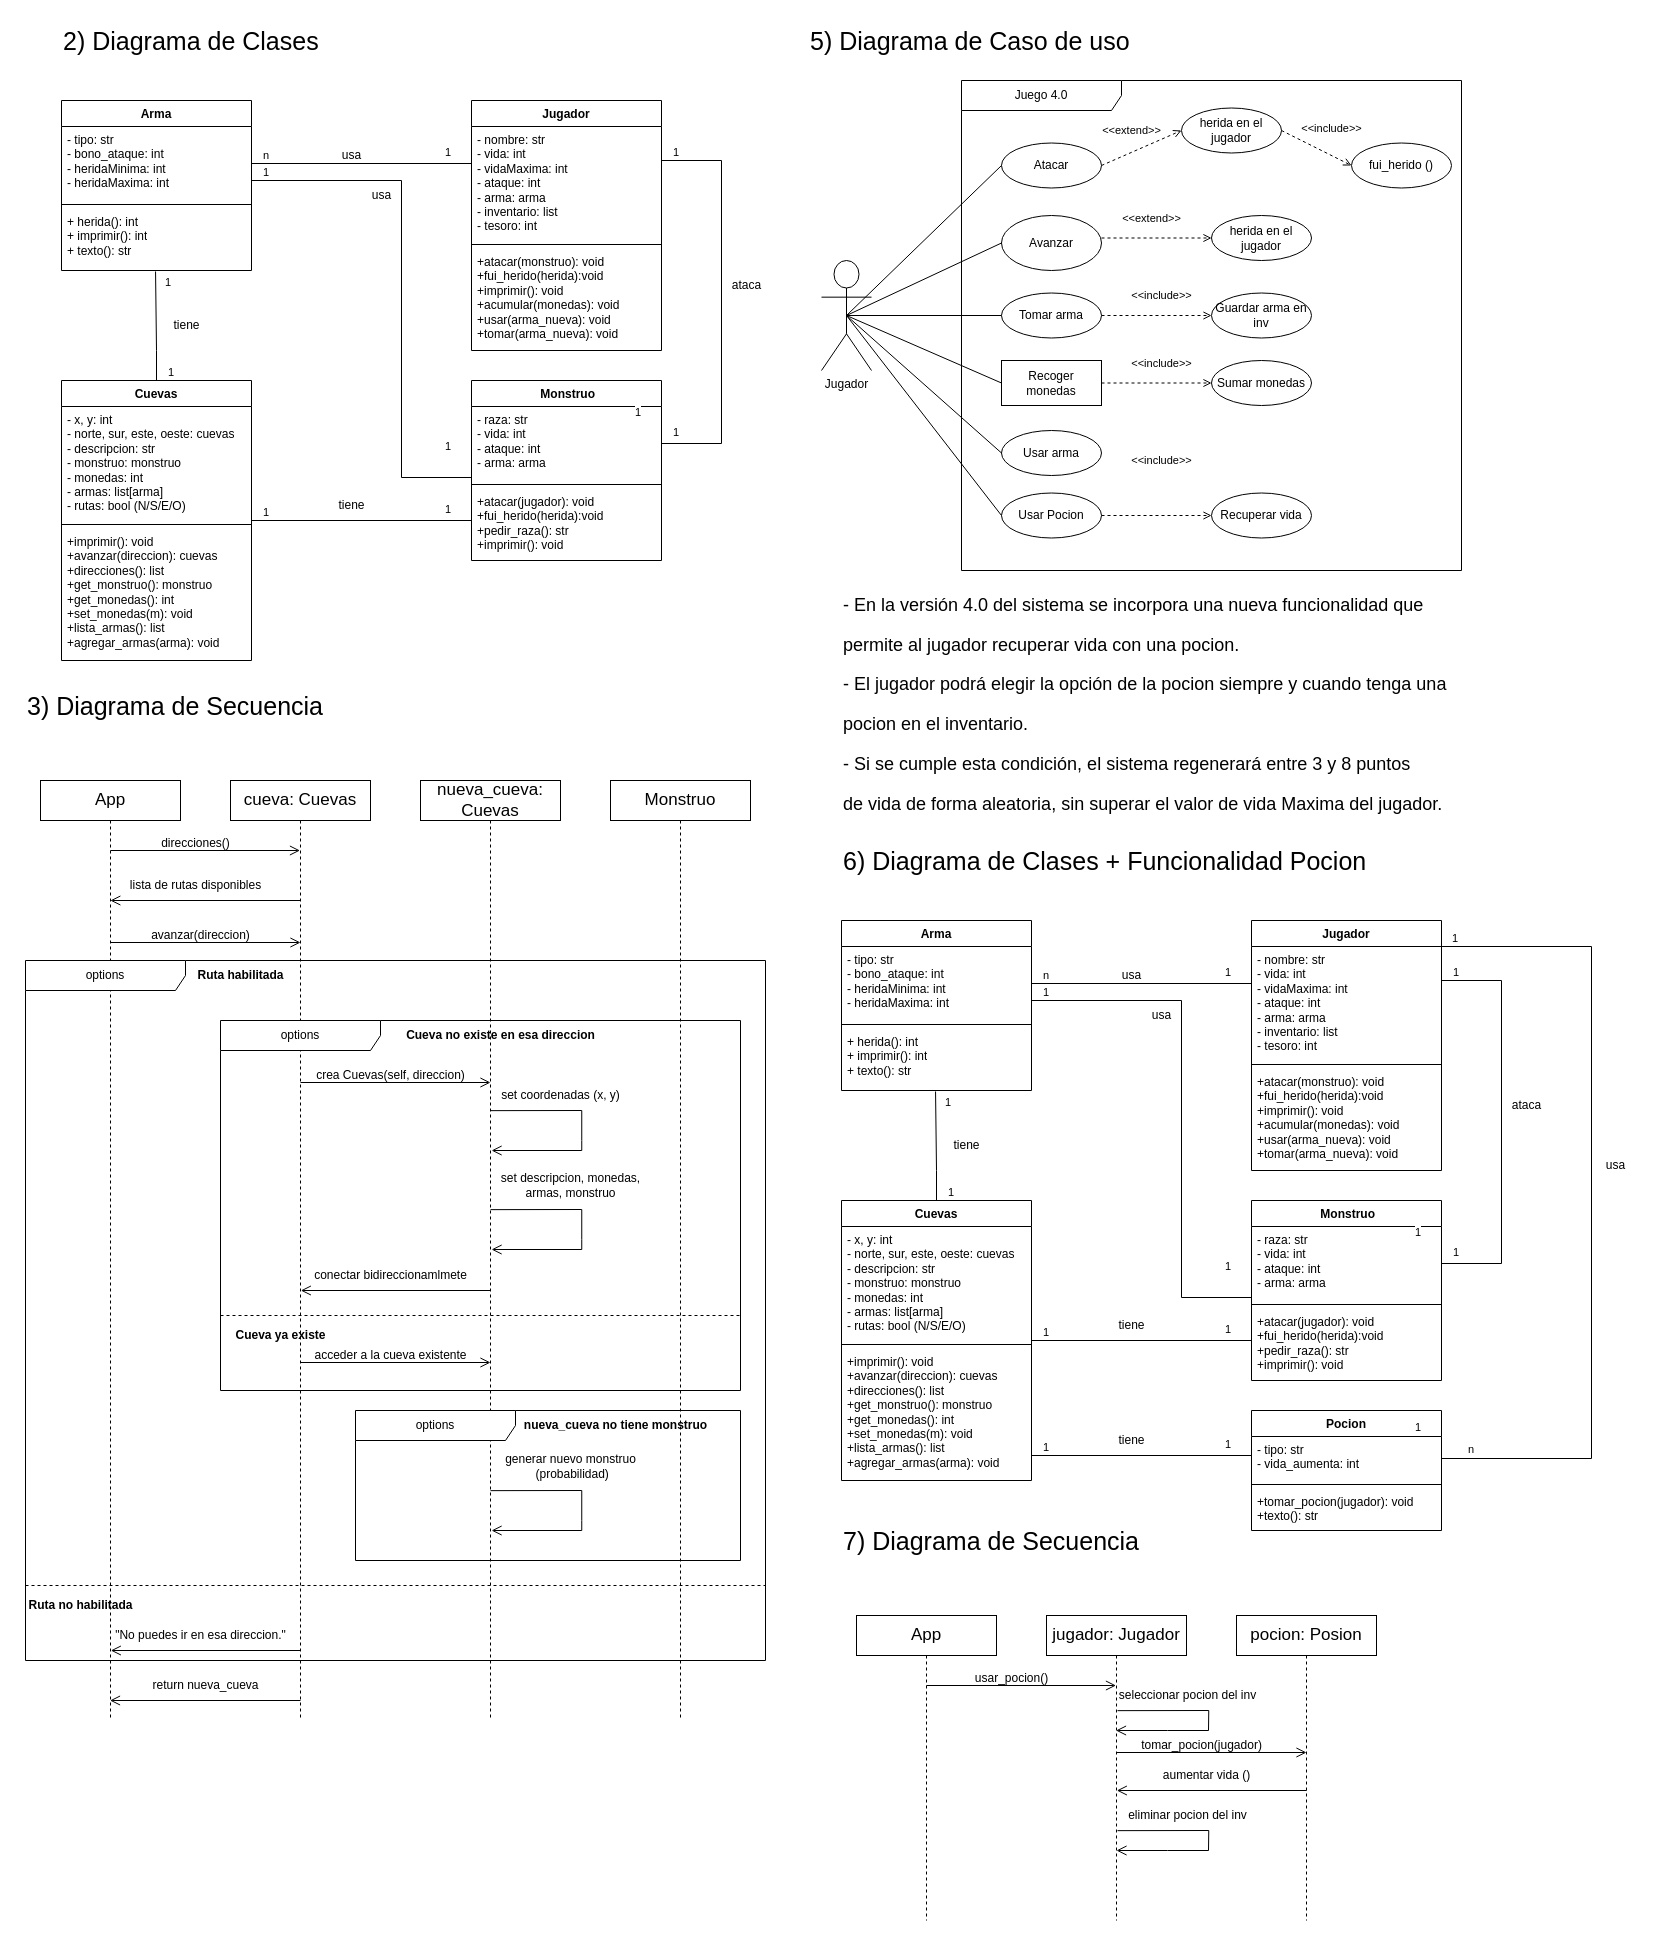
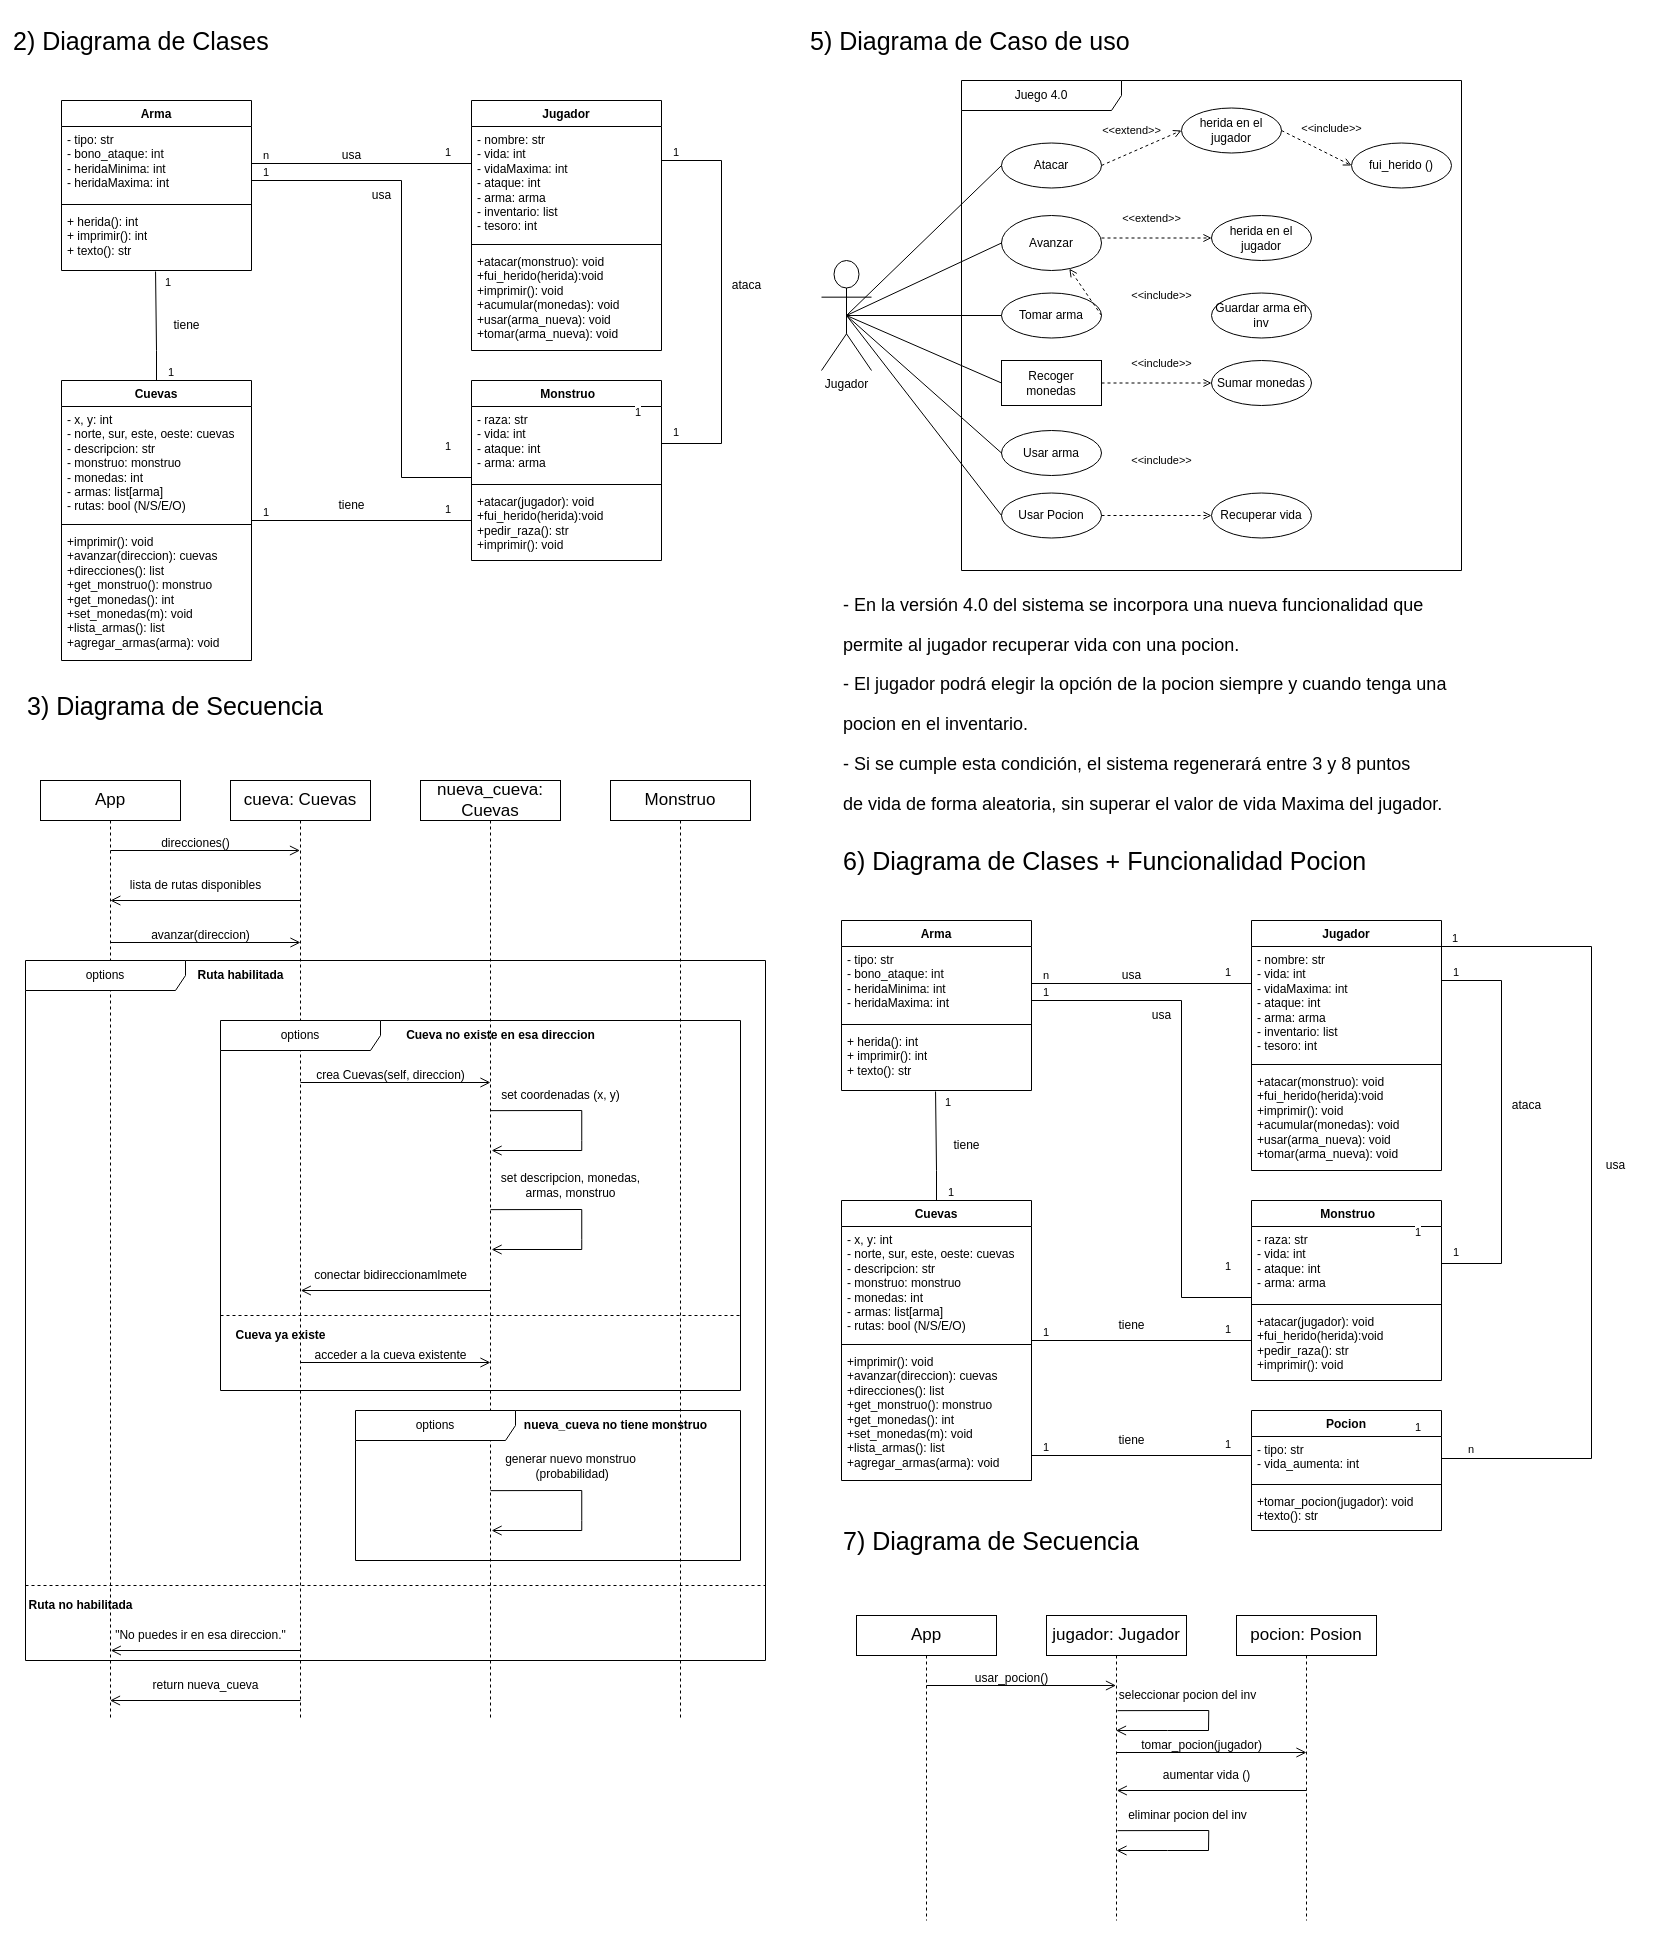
- <mxCell id="76" value="2) Diagrama de Clases" style="text;html=1;align=left;verticalAlign=middle;resizable=0;points=[];autosize=1;strokeColor=none;fillColor=none;fontSize=25;" parent="1" vertex="1"><mxGeometry x="61" y="20" width="280" height="40" as="geometry" /></mxCell>
+ <mxCell id="76" value="2) Diagrama de Clases" style="text;html=1;align=left;verticalAlign=middle;resizable=0;points=[];autosize=1;strokeColor=none;fillColor=none;fontSize=25;" parent="1" vertex="1"><mxGeometry x="11" y="20" width="280" height="40" as="geometry" /></mxCell>
- <mxCell id="95" value="" style="endArrow=open;html=1;rounded=0;align=center;verticalAlign=middle;dashed=1;endFill=0;labelBackgroundColor=none;exitX=1;exitY=0.5;exitDx=0;exitDy=0;entryX=0;entryY=0.5;entryDx=0;entryDy=0;" parent="79" source="84" target="96" edge="1"><mxGeometry relative="1" as="geometry"><mxPoint x="140" y="230" as="sourcePoint" /><mxPoint x="210" y="265" as="targetPoint" /></mxGeometry></mxCell>
+ <mxCell id="95" value="" style="endArrow=open;html=1;rounded=0;align=center;verticalAlign=middle;dashed=1;endFill=0;labelBackgroundColor=none;exitX=1;exitY=0.5;exitDx=0;exitDy=0;" parent="79" source="84" target="83" edge="1"><mxGeometry relative="1" as="geometry"><mxPoint x="140" y="230" as="sourcePoint" /><mxPoint x="210" y="265" as="targetPoint" /></mxGeometry></mxCell>
